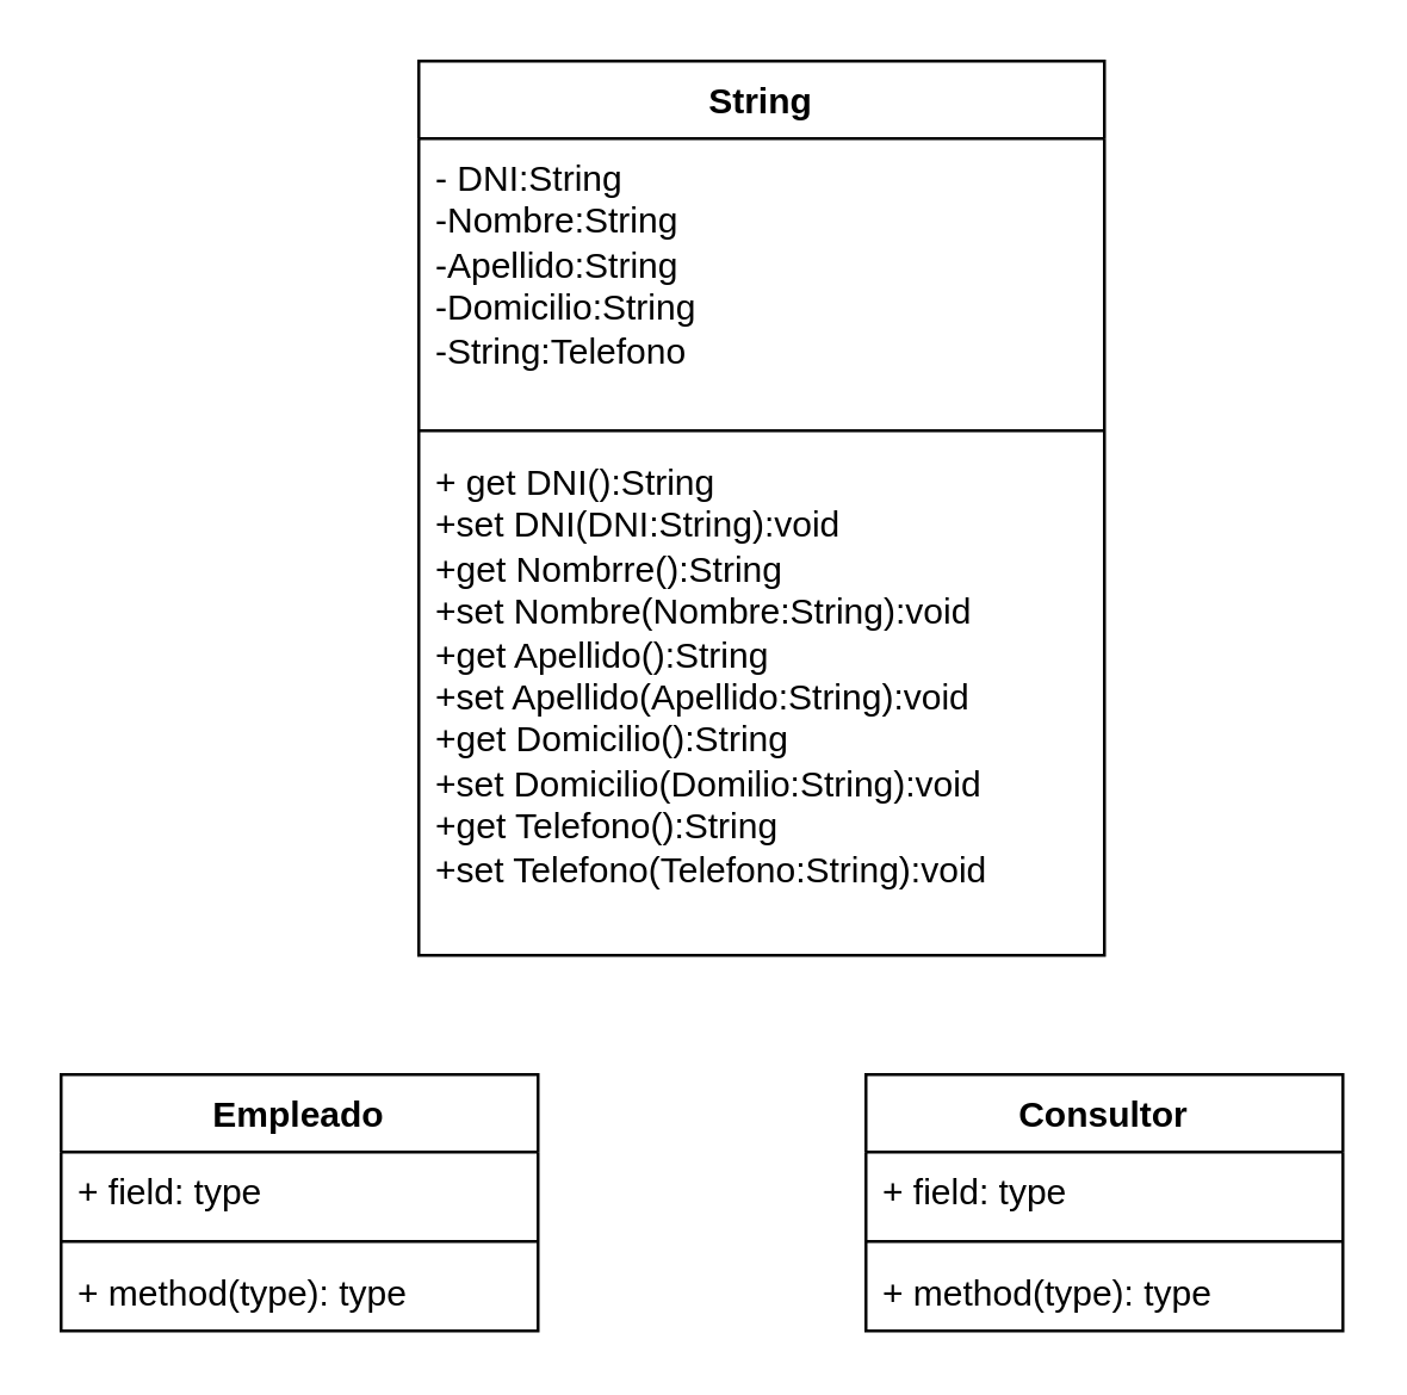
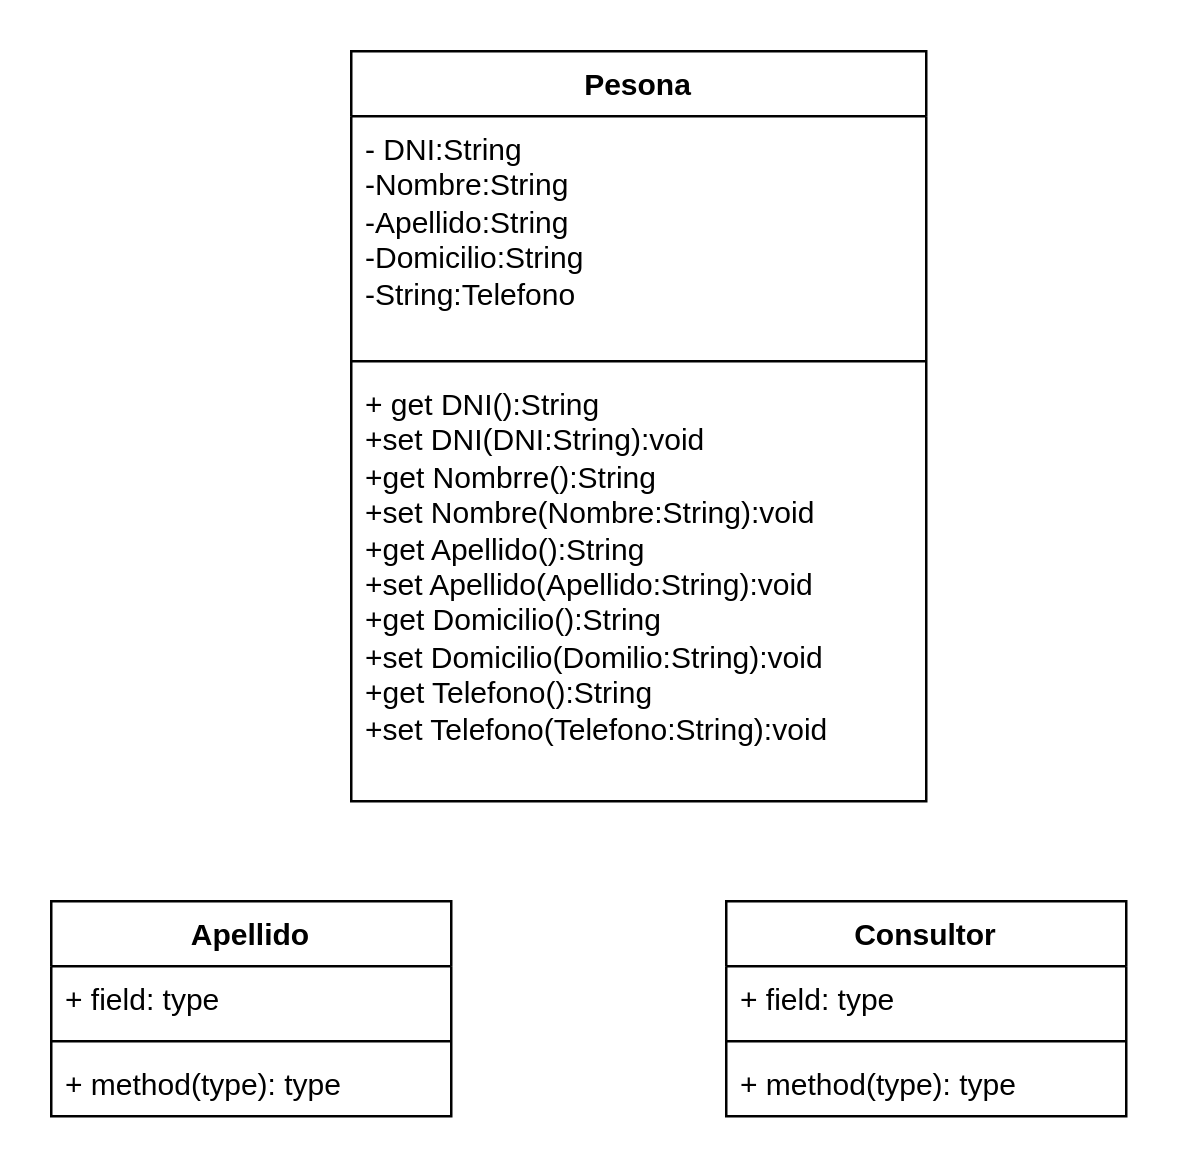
- <mxCell id="10" value="String" style="swimlane;fontStyle=1;align=center;verticalAlign=top;childLayout=stackLayout;horizontal=1;startSize=26;horizontalStack=0;resizeParent=1;resizeParentMax=0;resizeLast=0;collapsible=1;marginBottom=0;whiteSpace=wrap;html=1;" vertex="1" parent="1"><mxGeometry x="140" y="20" width="230" height="300" as="geometry" /></mxCell>
+ <mxCell id="10" value="Pesona" style="swimlane;fontStyle=1;align=center;verticalAlign=top;childLayout=stackLayout;horizontal=1;startSize=26;horizontalStack=0;resizeParent=1;resizeParentMax=0;resizeLast=0;collapsible=1;marginBottom=0;whiteSpace=wrap;html=1;" vertex="1" parent="1"><mxGeometry x="140" y="20" width="230" height="300" as="geometry" /></mxCell>
- <mxCell id="2" value="Empleado" style="swimlane;fontStyle=1;align=center;verticalAlign=top;childLayout=stackLayout;horizontal=1;startSize=26;horizontalStack=0;resizeParent=1;resizeParentMax=0;resizeLast=0;collapsible=1;marginBottom=0;whiteSpace=wrap;html=1;" vertex="1" parent="1"><mxGeometry x="20" y="360" width="160" height="86" as="geometry" /></mxCell>
+ <mxCell id="2" value="Apellido" style="swimlane;fontStyle=1;align=center;verticalAlign=top;childLayout=stackLayout;horizontal=1;startSize=26;horizontalStack=0;resizeParent=1;resizeParentMax=0;resizeLast=0;collapsible=1;marginBottom=0;whiteSpace=wrap;html=1;" vertex="1" parent="1"><mxGeometry x="20" y="360" width="160" height="86" as="geometry" /></mxCell>
